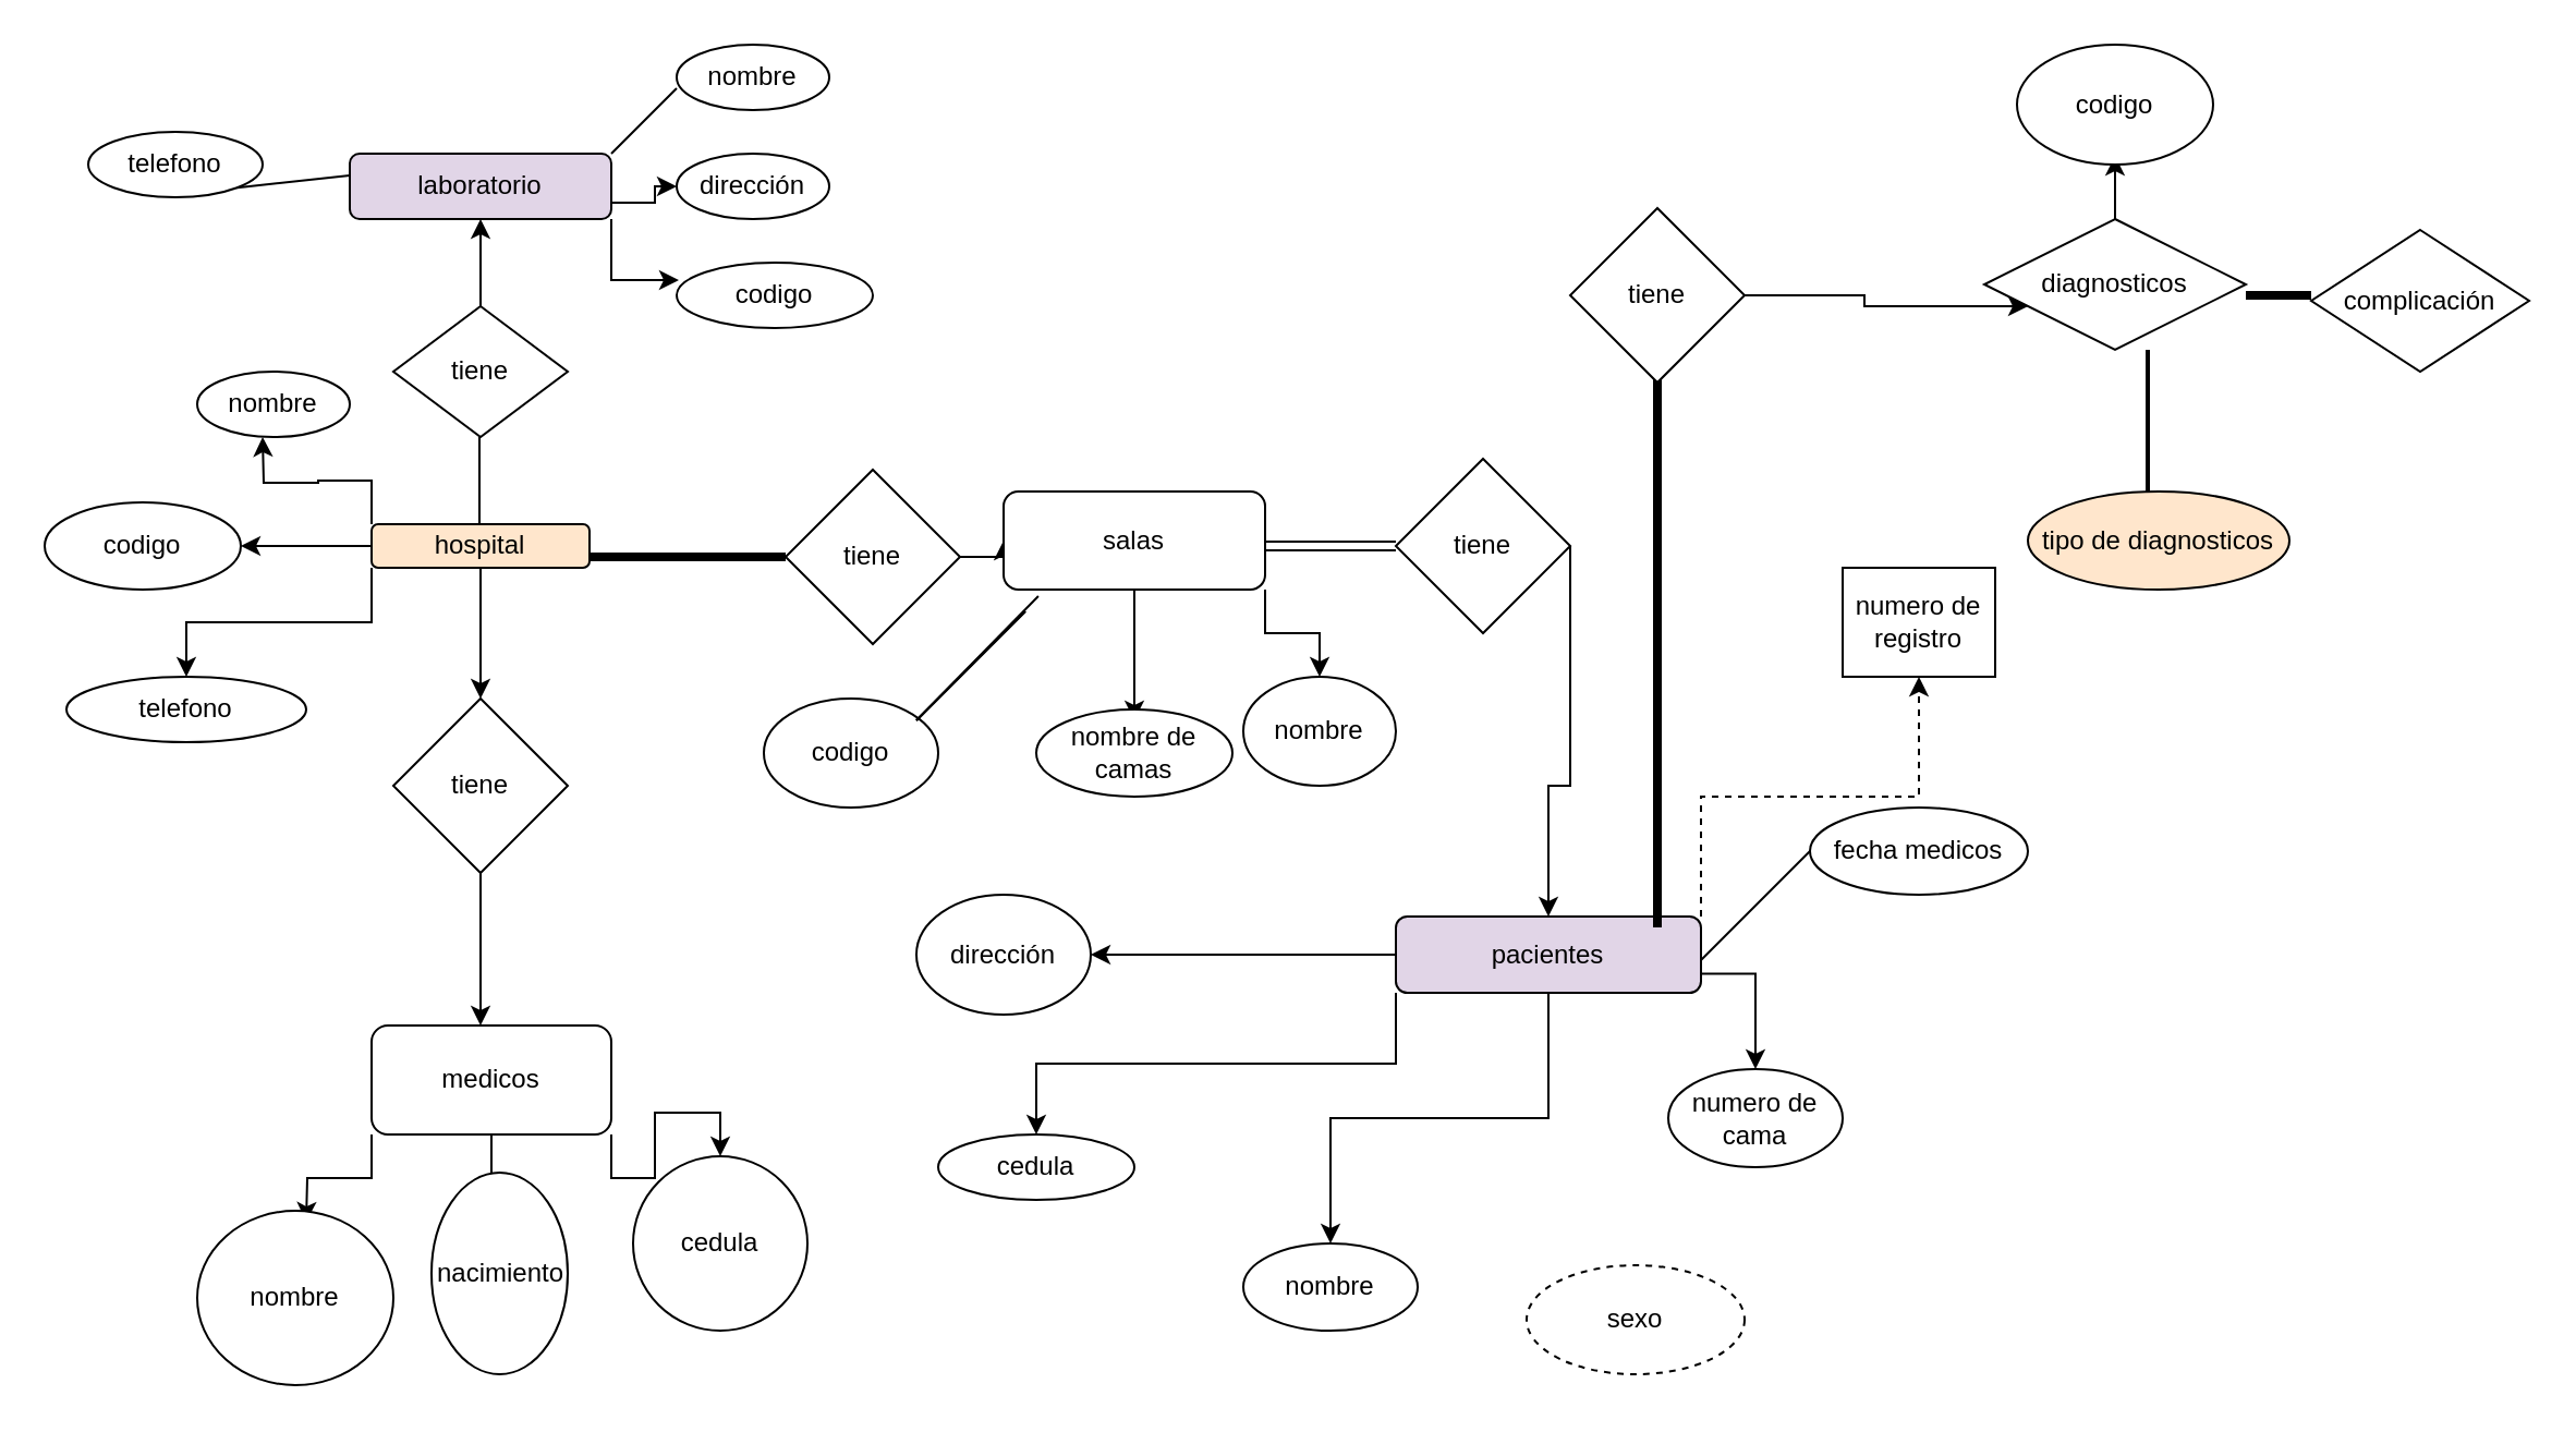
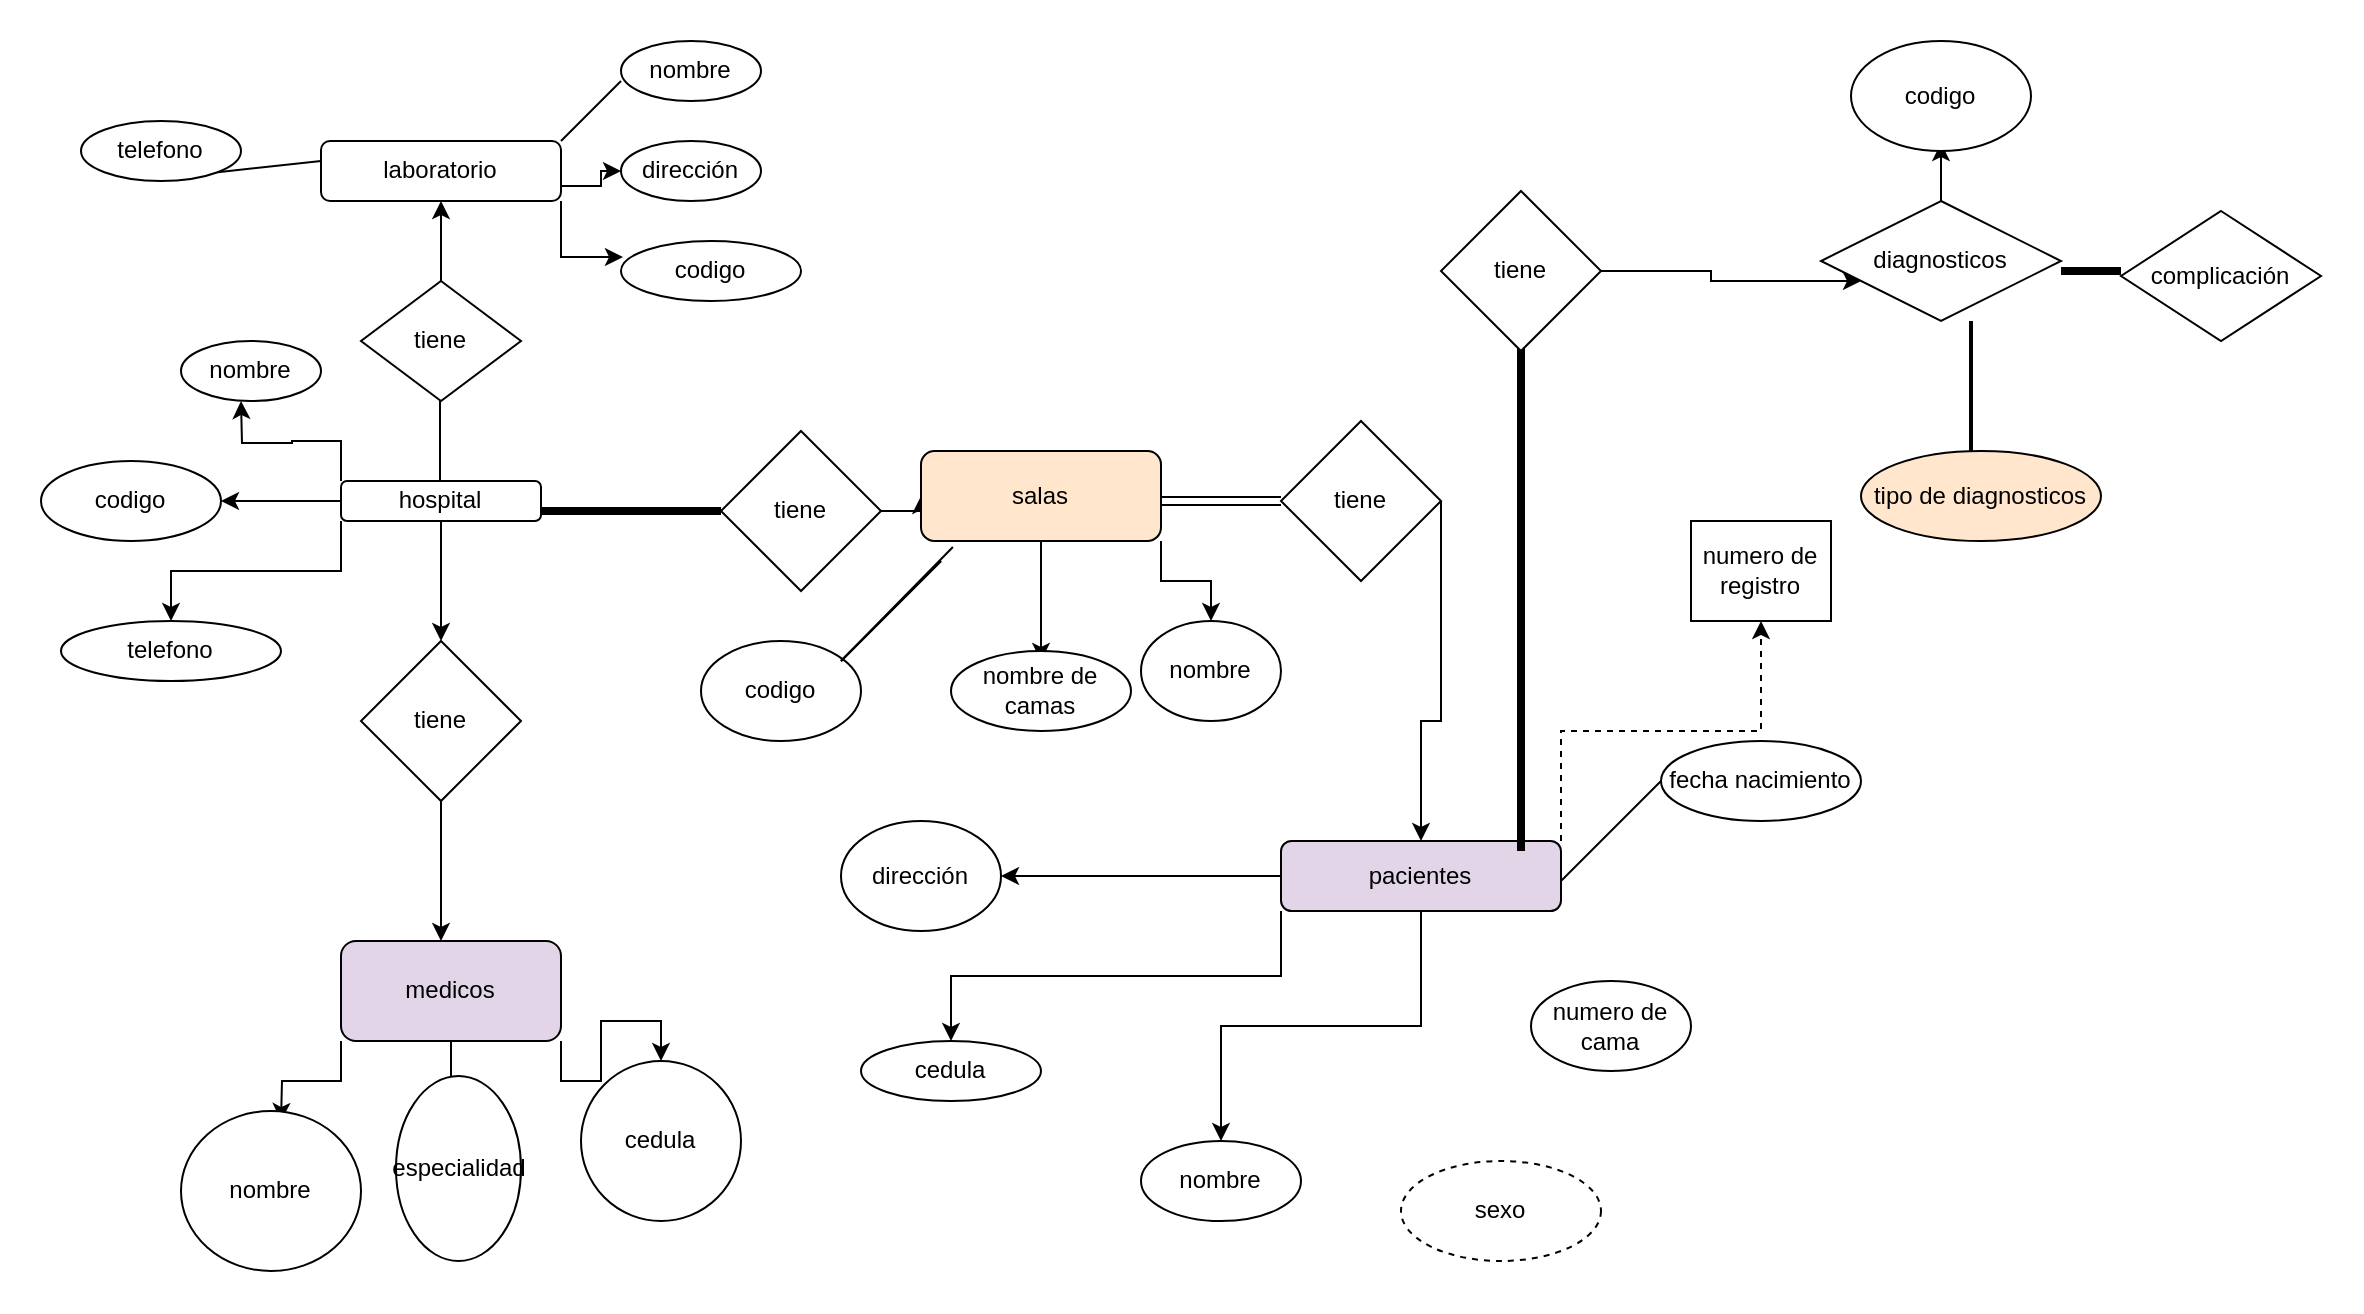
- <mxCell id="4" value="laboratorio" style="rounded=1;whiteSpace=wrap;html=1;fillColor=#e1d5e7;" vertex="1" parent="1"><mxGeometry x="160" y="70" width="120" height="30" as="geometry" /></mxCell>
+ <mxCell id="4" value="laboratorio" style="rounded=1;whiteSpace=wrap;html=1;" vertex="1" parent="1"><mxGeometry x="160" y="70" width="120" height="30" as="geometry" /></mxCell>
- <mxCell id="36" value="salas" style="rounded=1;whiteSpace=wrap;html=1;" vertex="1" parent="1"><mxGeometry x="460" y="225" width="120" height="45" as="geometry" /></mxCell>
+ <mxCell id="36" value="salas" style="rounded=1;whiteSpace=wrap;html=1;fillColor=#ffe6cc;" vertex="1" parent="1"><mxGeometry x="460" y="225" width="120" height="45" as="geometry" /></mxCell>
- <mxCell id="18" value="hospital" style="rounded=1;whiteSpace=wrap;html=1;fillColor=#ffe6cc;" vertex="1" parent="1"><mxGeometry x="170" y="240" width="100" height="20" as="geometry" /></mxCell>
+ <mxCell id="18" value="hospital" style="rounded=1;whiteSpace=wrap;html=1;" vertex="1" parent="1"><mxGeometry x="170" y="240" width="100" height="20" as="geometry" /></mxCell>
- <mxCell id="58" value="fecha medicos" style="ellipse;whiteSpace=wrap;html=1;" vertex="1" parent="1"><mxGeometry x="830" y="370" width="100" height="40" as="geometry" /></mxCell>
+ <mxCell id="58" value="fecha nacimiento" style="ellipse;whiteSpace=wrap;html=1;" vertex="1" parent="1"><mxGeometry x="830" y="370" width="100" height="40" as="geometry" /></mxCell>
- <mxCell id="47" style="edgeStyle=orthogonalEdgeStyle;rounded=0;orthogonalLoop=1;jettySize=auto;html=1;exitX=1;exitY=0.75;exitDx=0;exitDy=0;" edge="1" parent="1" source="49" target="57"><mxGeometry relative="1" as="geometry" /></mxCell>
- <mxCell id="27" value="medicos" style="rounded=1;whiteSpace=wrap;html=1;" vertex="1" parent="1"><mxGeometry x="170" y="470" width="110" height="50" as="geometry" /></mxCell>
+ <mxCell id="27" value="medicos" style="rounded=1;whiteSpace=wrap;html=1;fillColor=#e1d5e7;" vertex="1" parent="1"><mxGeometry x="170" y="470" width="110" height="50" as="geometry" /></mxCell>
- <mxCell id="29" value="nacimiento" style="ellipse;whiteSpace=wrap;html=1;direction=south;" vertex="1" parent="1"><mxGeometry x="197.5" y="537.5" width="62.5" height="92.5" as="geometry" /></mxCell>
+ <mxCell id="29" value="especialidad" style="ellipse;whiteSpace=wrap;html=1;direction=south;" vertex="1" parent="1"><mxGeometry x="197.5" y="537.5" width="62.5" height="92.5" as="geometry" /></mxCell>
